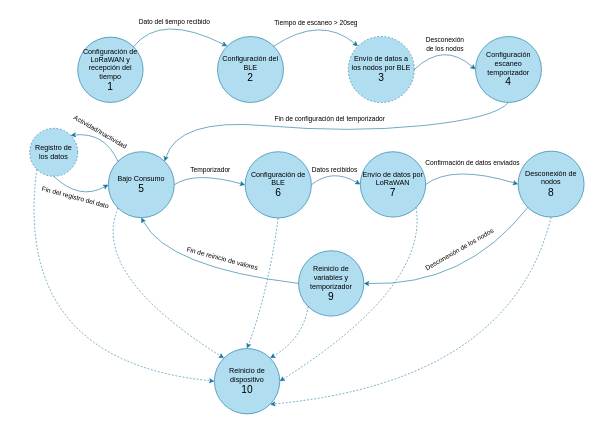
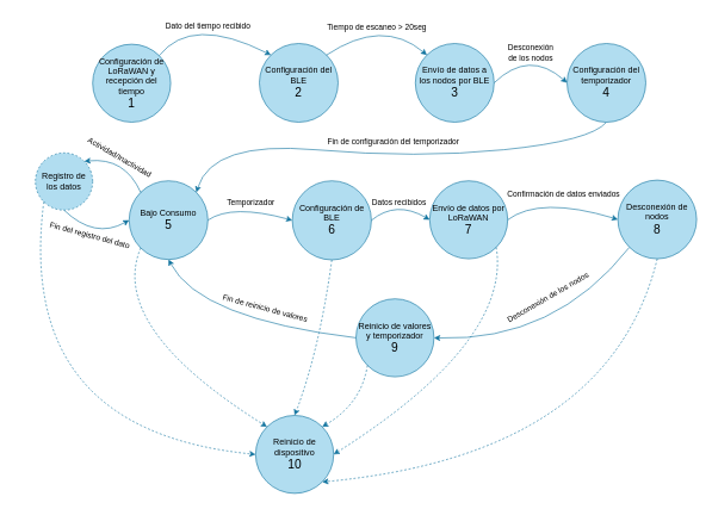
- <mxCell id="4" value="Envío de datos a los nodos por BLE&lt;br&gt;&lt;span style=&quot;font-size: 17px&quot;&gt;3&lt;/span&gt;" style="ellipse;whiteSpace=wrap;html=1;aspect=fixed;fillColor=#b1ddf0;strokeColor=#10739e;dashed=1;" parent="1" vertex="1"><mxGeometry x="580" y="60" width="110" height="110" as="geometry" /></mxCell>
+ <mxCell id="4" value="Envío de datos a los nodos por BLE&lt;br&gt;&lt;span style=&quot;font-size: 17px&quot;&gt;3&lt;/span&gt;" style="ellipse;whiteSpace=wrap;html=1;aspect=fixed;fillColor=#b1ddf0;strokeColor=#10739e;" parent="1" vertex="1"><mxGeometry x="580" y="60" width="110" height="110" as="geometry" /></mxCell>
- <mxCell id="34" value="Configuración escaneo temporizador&lt;br&gt;&lt;span style=&quot;font-size: 17px&quot;&gt;4&lt;/span&gt;" style="ellipse;whiteSpace=wrap;html=1;aspect=fixed;fillColor=#b1ddf0;strokeColor=#10739e;" parent="1" vertex="1"><mxGeometry x="792" y="60" width="110" height="110" as="geometry" /></mxCell>
+ <mxCell id="34" value="Configuración del temporizador&lt;br&gt;&lt;span style=&quot;font-size: 17px&quot;&gt;4&lt;/span&gt;" style="ellipse;whiteSpace=wrap;html=1;aspect=fixed;fillColor=#b1ddf0;strokeColor=#10739e;" parent="1" vertex="1"><mxGeometry x="792" y="60" width="110" height="110" as="geometry" /></mxCell>
- <mxCell id="9" value="Reinicio de variables y temporizador&lt;br&gt;&lt;span style=&quot;font-size: 17px&quot;&gt;9&lt;/span&gt;" style="ellipse;whiteSpace=wrap;html=1;aspect=fixed;fillColor=#b1ddf0;strokeColor=#10739e;" parent="1" vertex="1"><mxGeometry x="497" y="417" width="109" height="109" as="geometry" /></mxCell>
+ <mxCell id="9" value="Reinicio de valores y temporizador&lt;br&gt;&lt;span style=&quot;font-size: 17px&quot;&gt;9&lt;/span&gt;" style="ellipse;whiteSpace=wrap;html=1;aspect=fixed;fillColor=#b1ddf0;strokeColor=#10739e;" parent="1" vertex="1"><mxGeometry x="497" y="417" width="109" height="109" as="geometry" /></mxCell>
